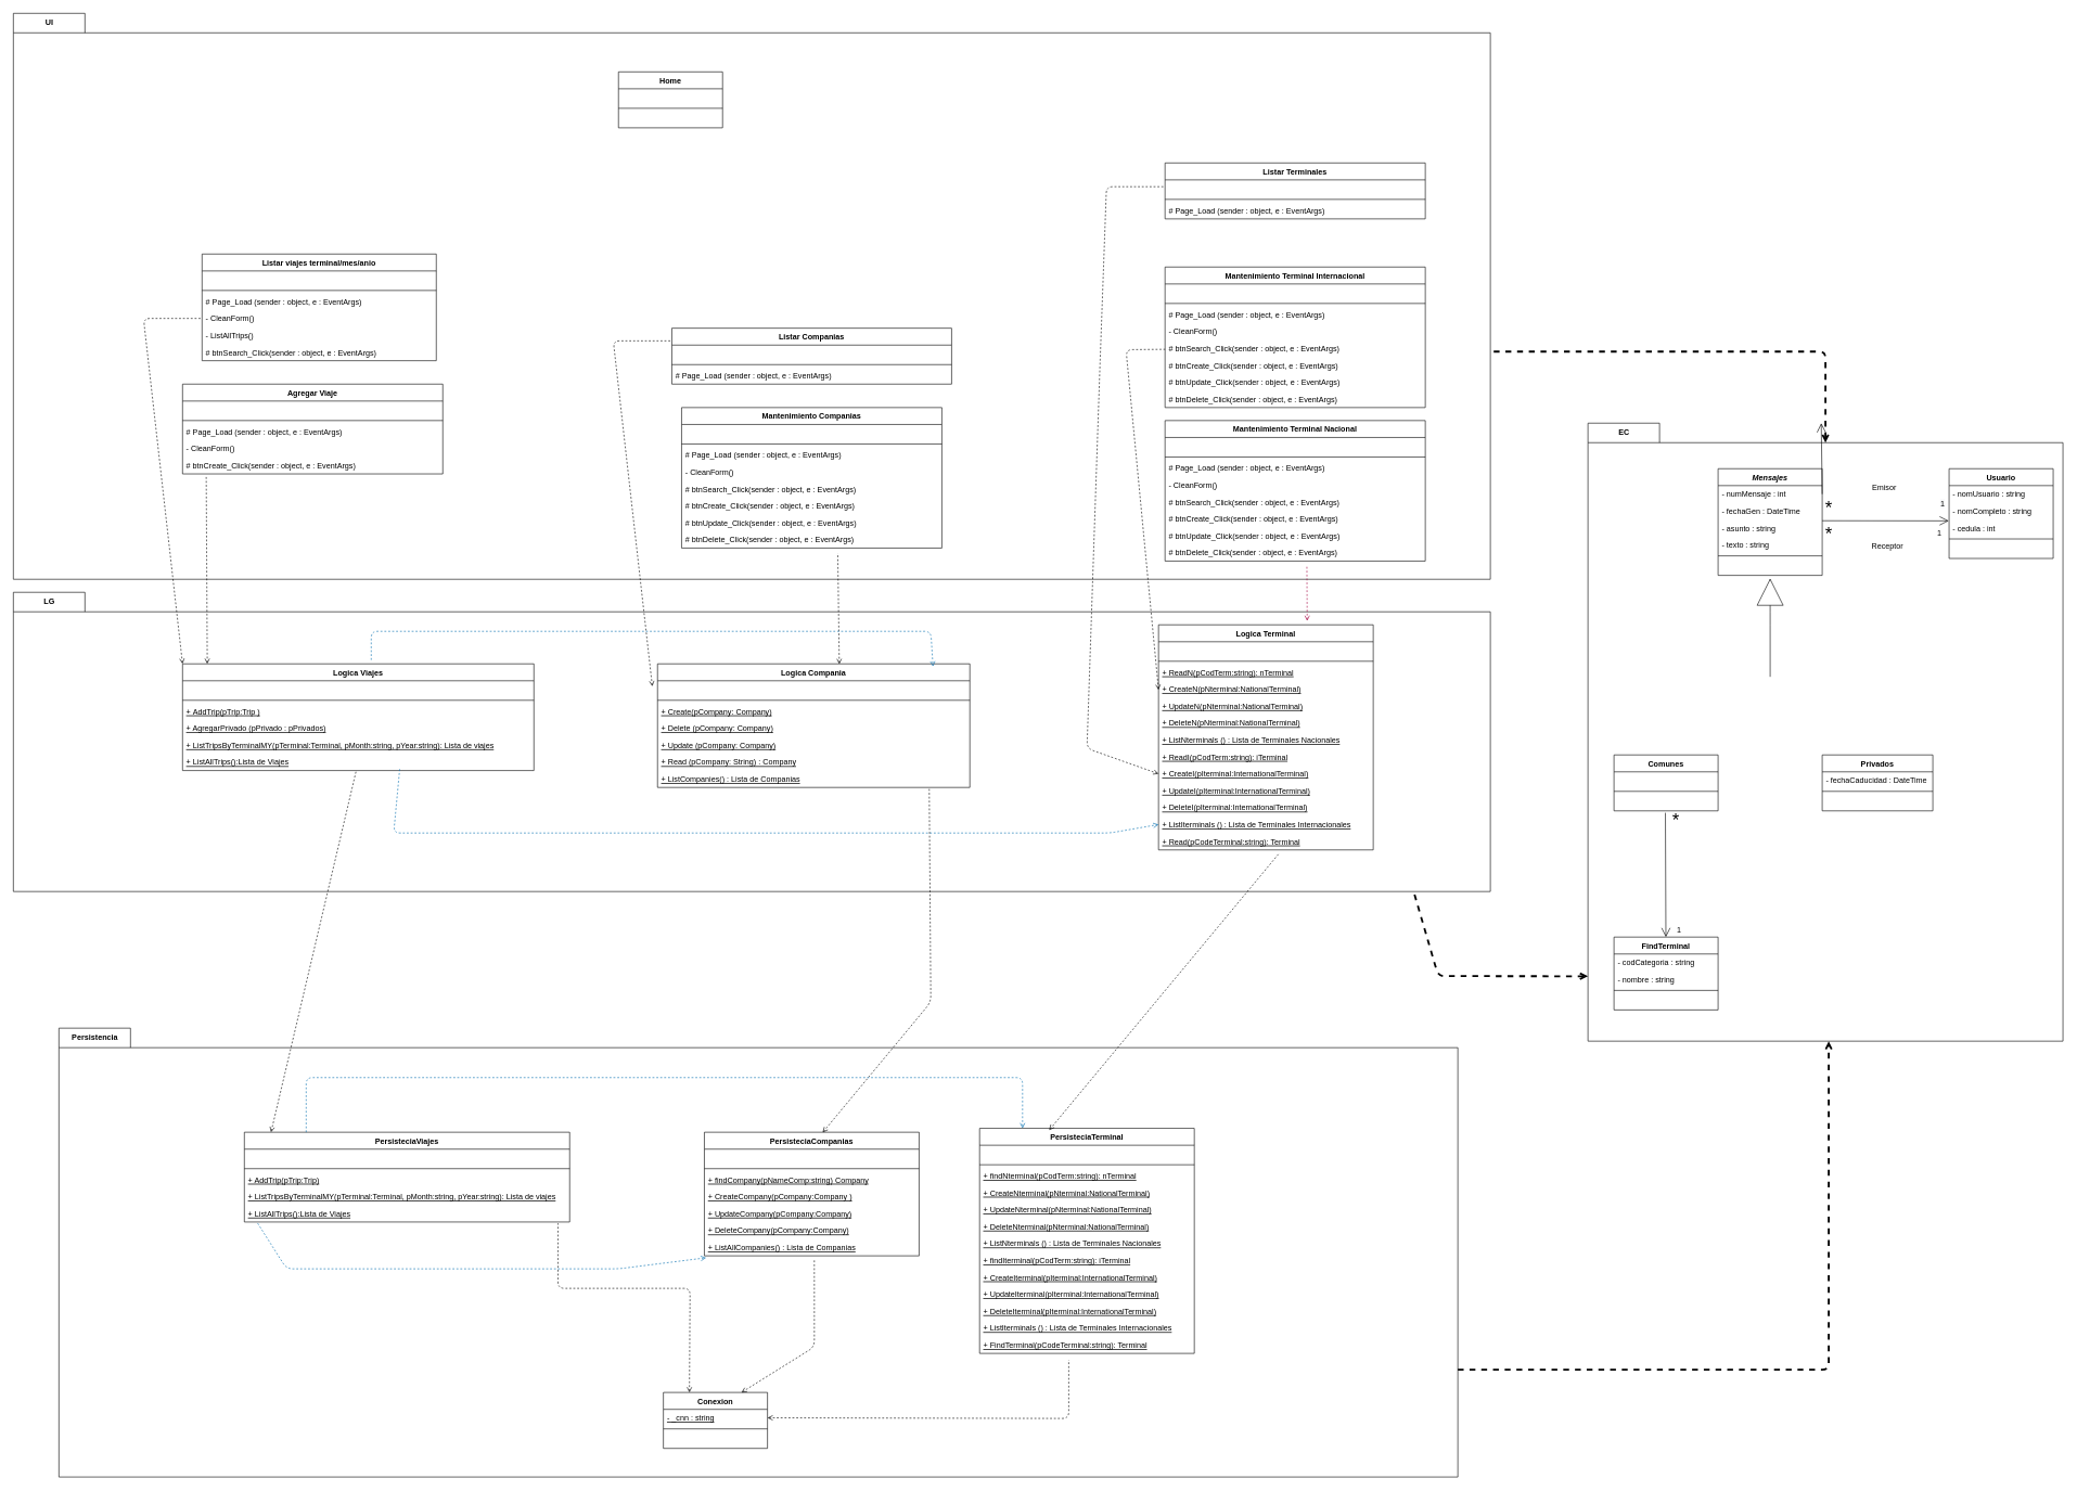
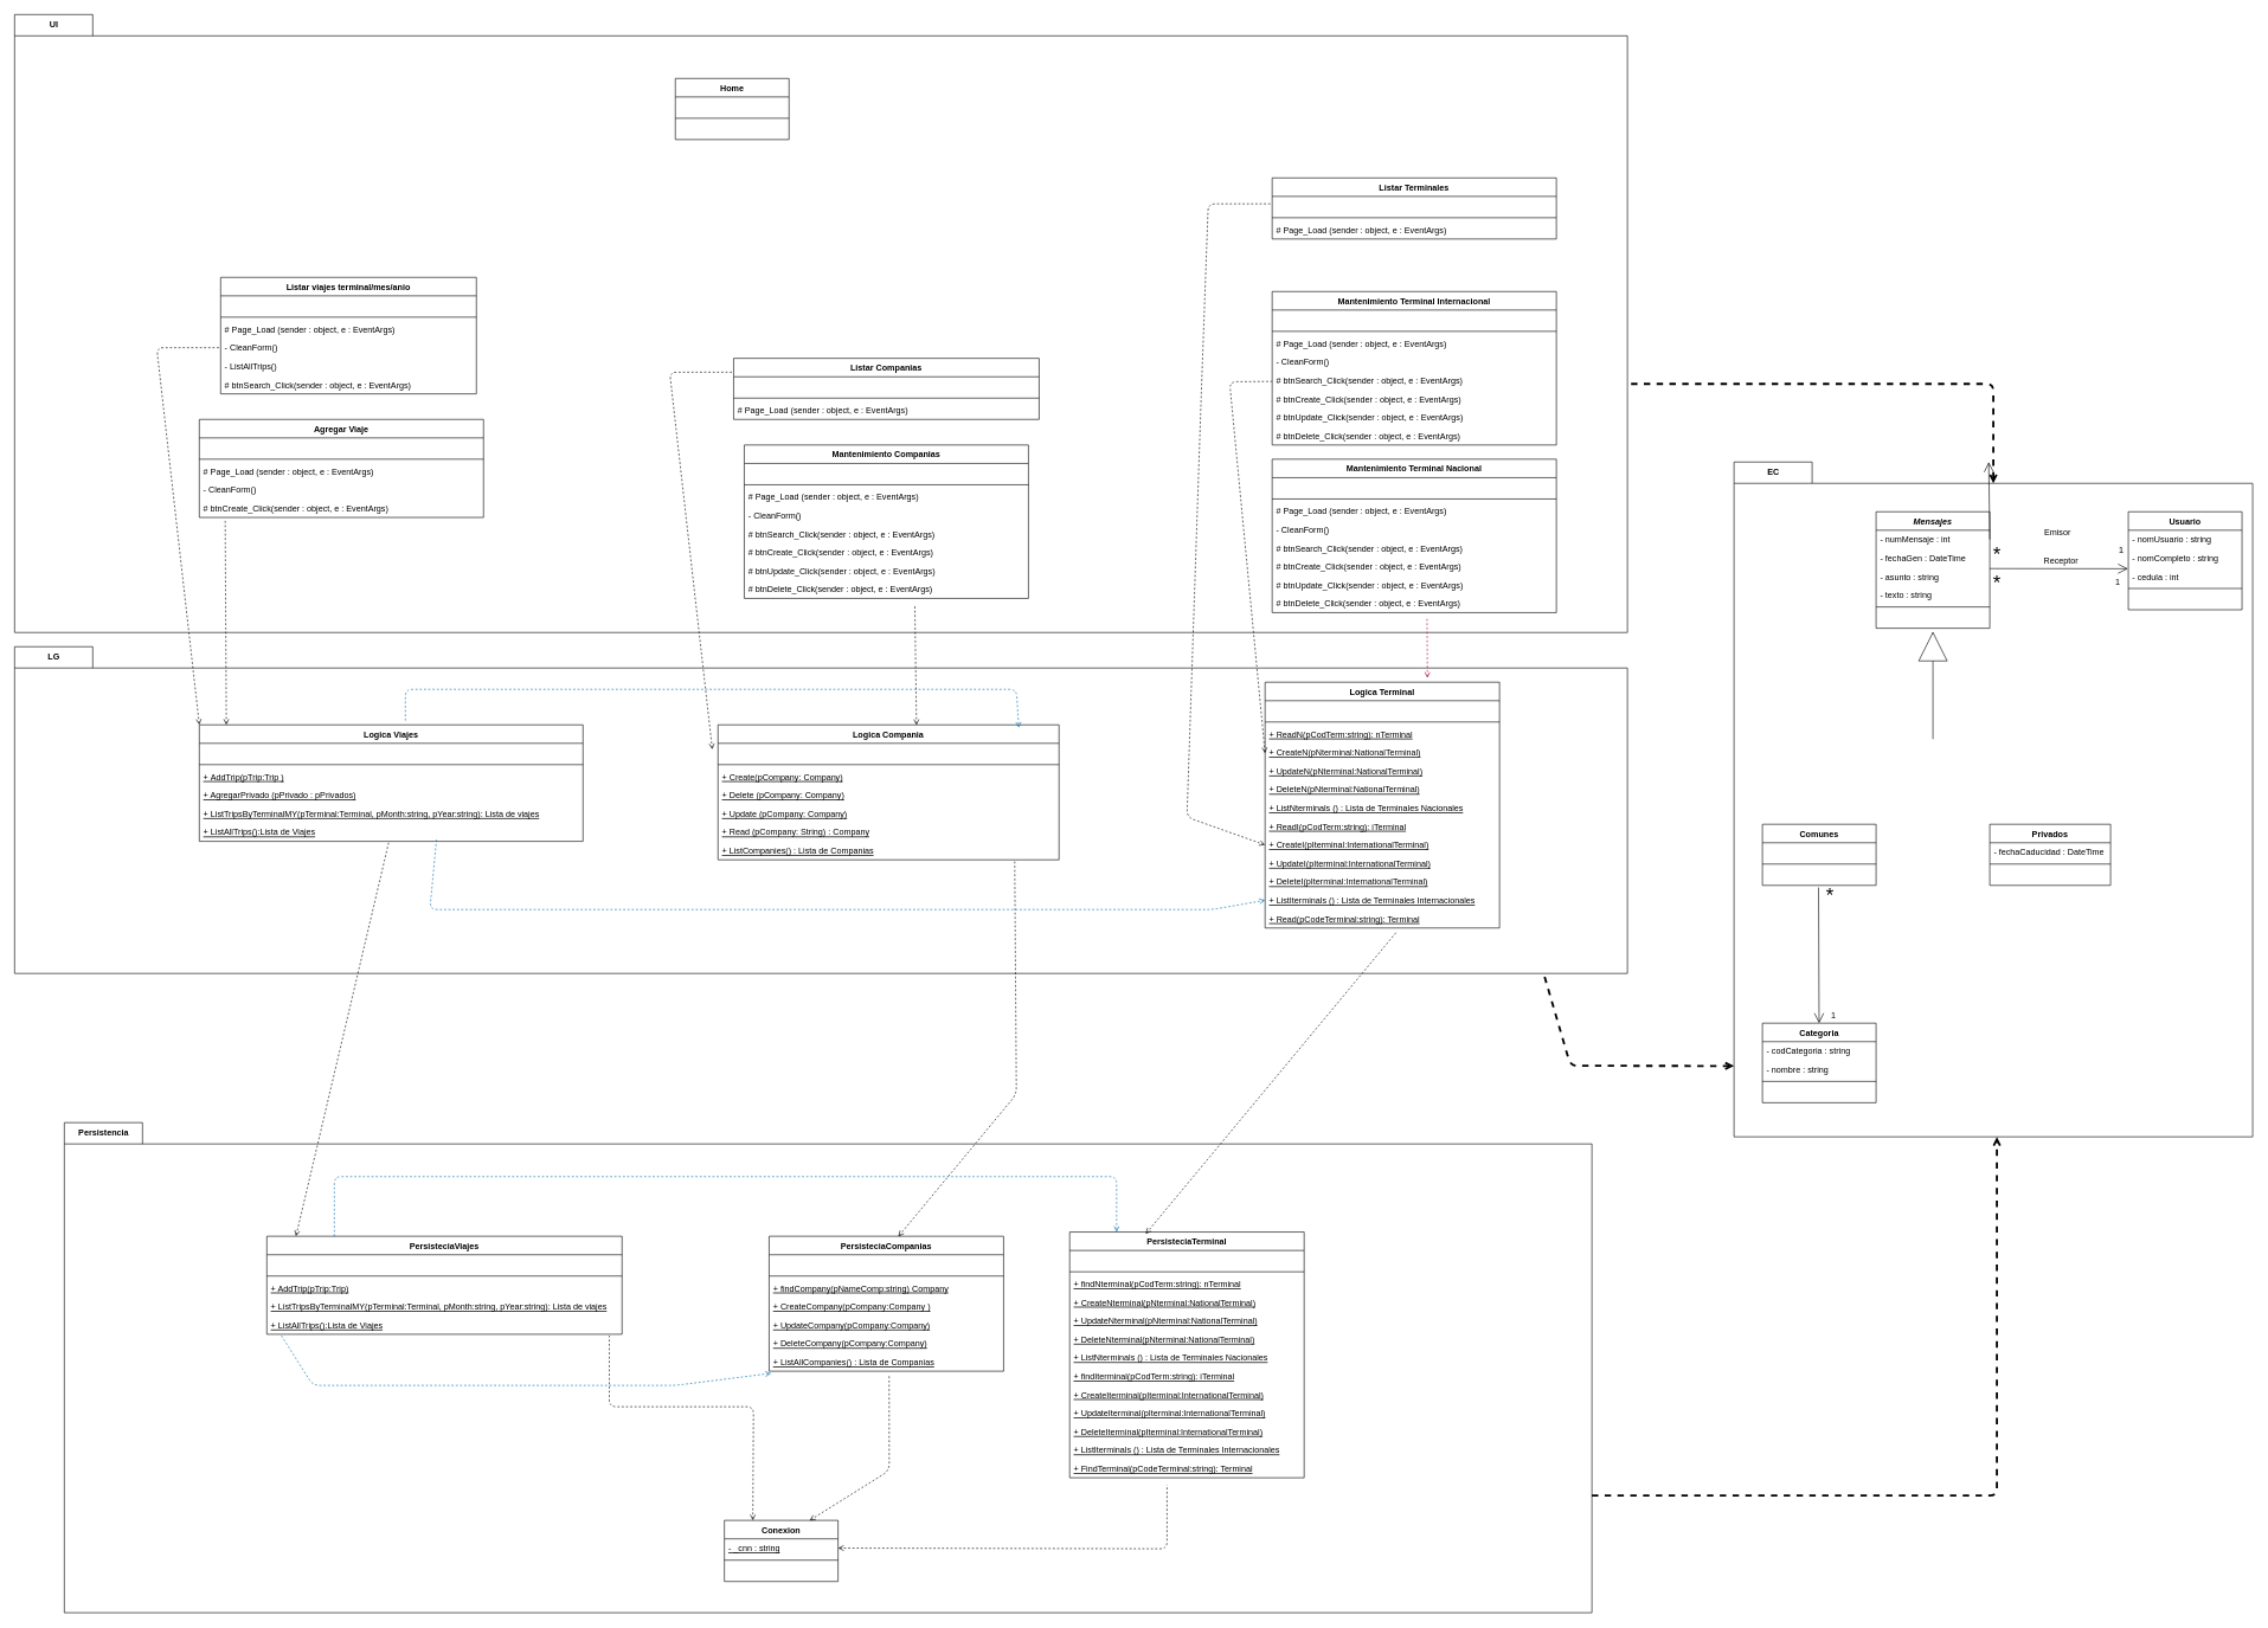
- <mxCell id="40" value="Receptor" style="text;html=1;align=center;verticalAlign=middle;resizable=0;points=[];autosize=1;" parent="1" vertex="1"><mxGeometry x="2870" y="829" width="60" height="20" as="geometry" /></mxCell>
+ <mxCell id="40" value="Receptor" style="text;html=1;align=center;verticalAlign=middle;resizable=0;points=[];autosize=1;" parent="1" vertex="1"><mxGeometry x="2870" y="779" width="60" height="20" as="geometry" /></mxCell>
- <mxCell id="27" value="FindTerminal" style="swimlane;fontStyle=1;align=center;verticalAlign=top;childLayout=stackLayout;horizontal=1;startSize=26;horizontalStack=0;resizeParent=1;resizeParentMax=0;resizeLast=0;collapsible=1;marginBottom=0;" parent="1" vertex="1"><mxGeometry x="2480" y="1440" width="160" height="112" as="geometry" /></mxCell>
+ <mxCell id="27" value="Categoria" style="swimlane;fontStyle=1;align=center;verticalAlign=top;childLayout=stackLayout;horizontal=1;startSize=26;horizontalStack=0;resizeParent=1;resizeParentMax=0;resizeLast=0;collapsible=1;marginBottom=0;" parent="1" vertex="1"><mxGeometry x="2480" y="1440" width="160" height="112" as="geometry" /></mxCell>
